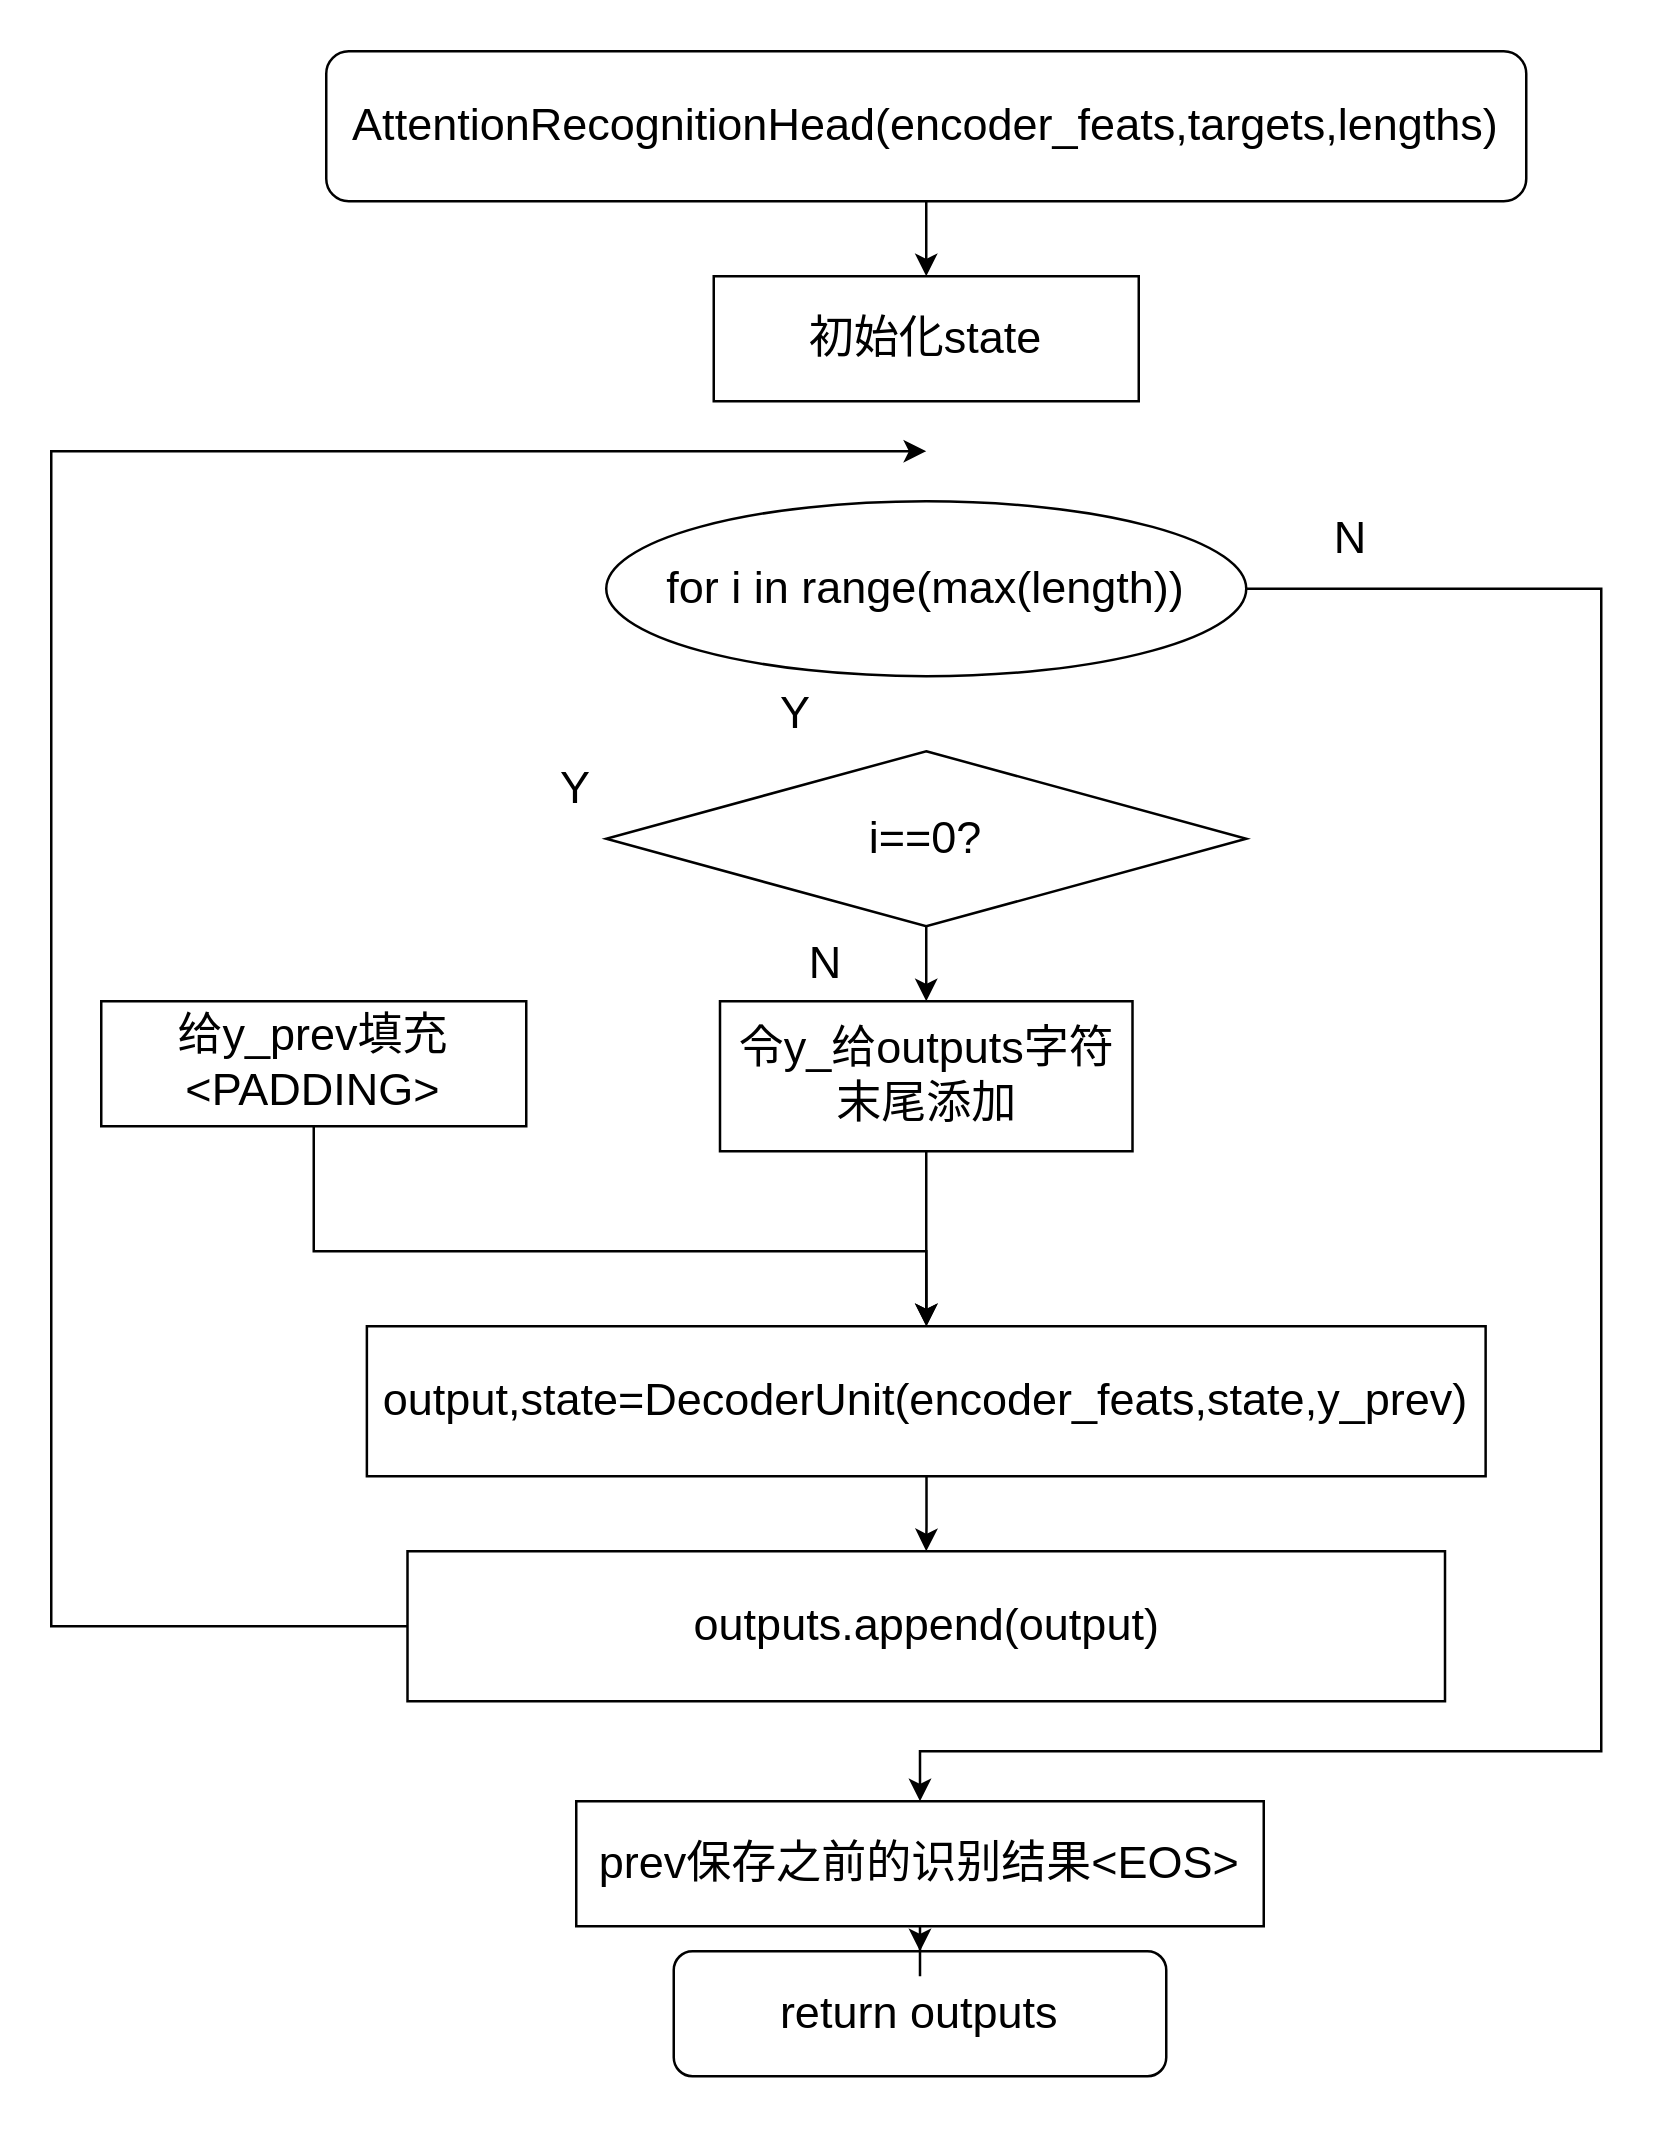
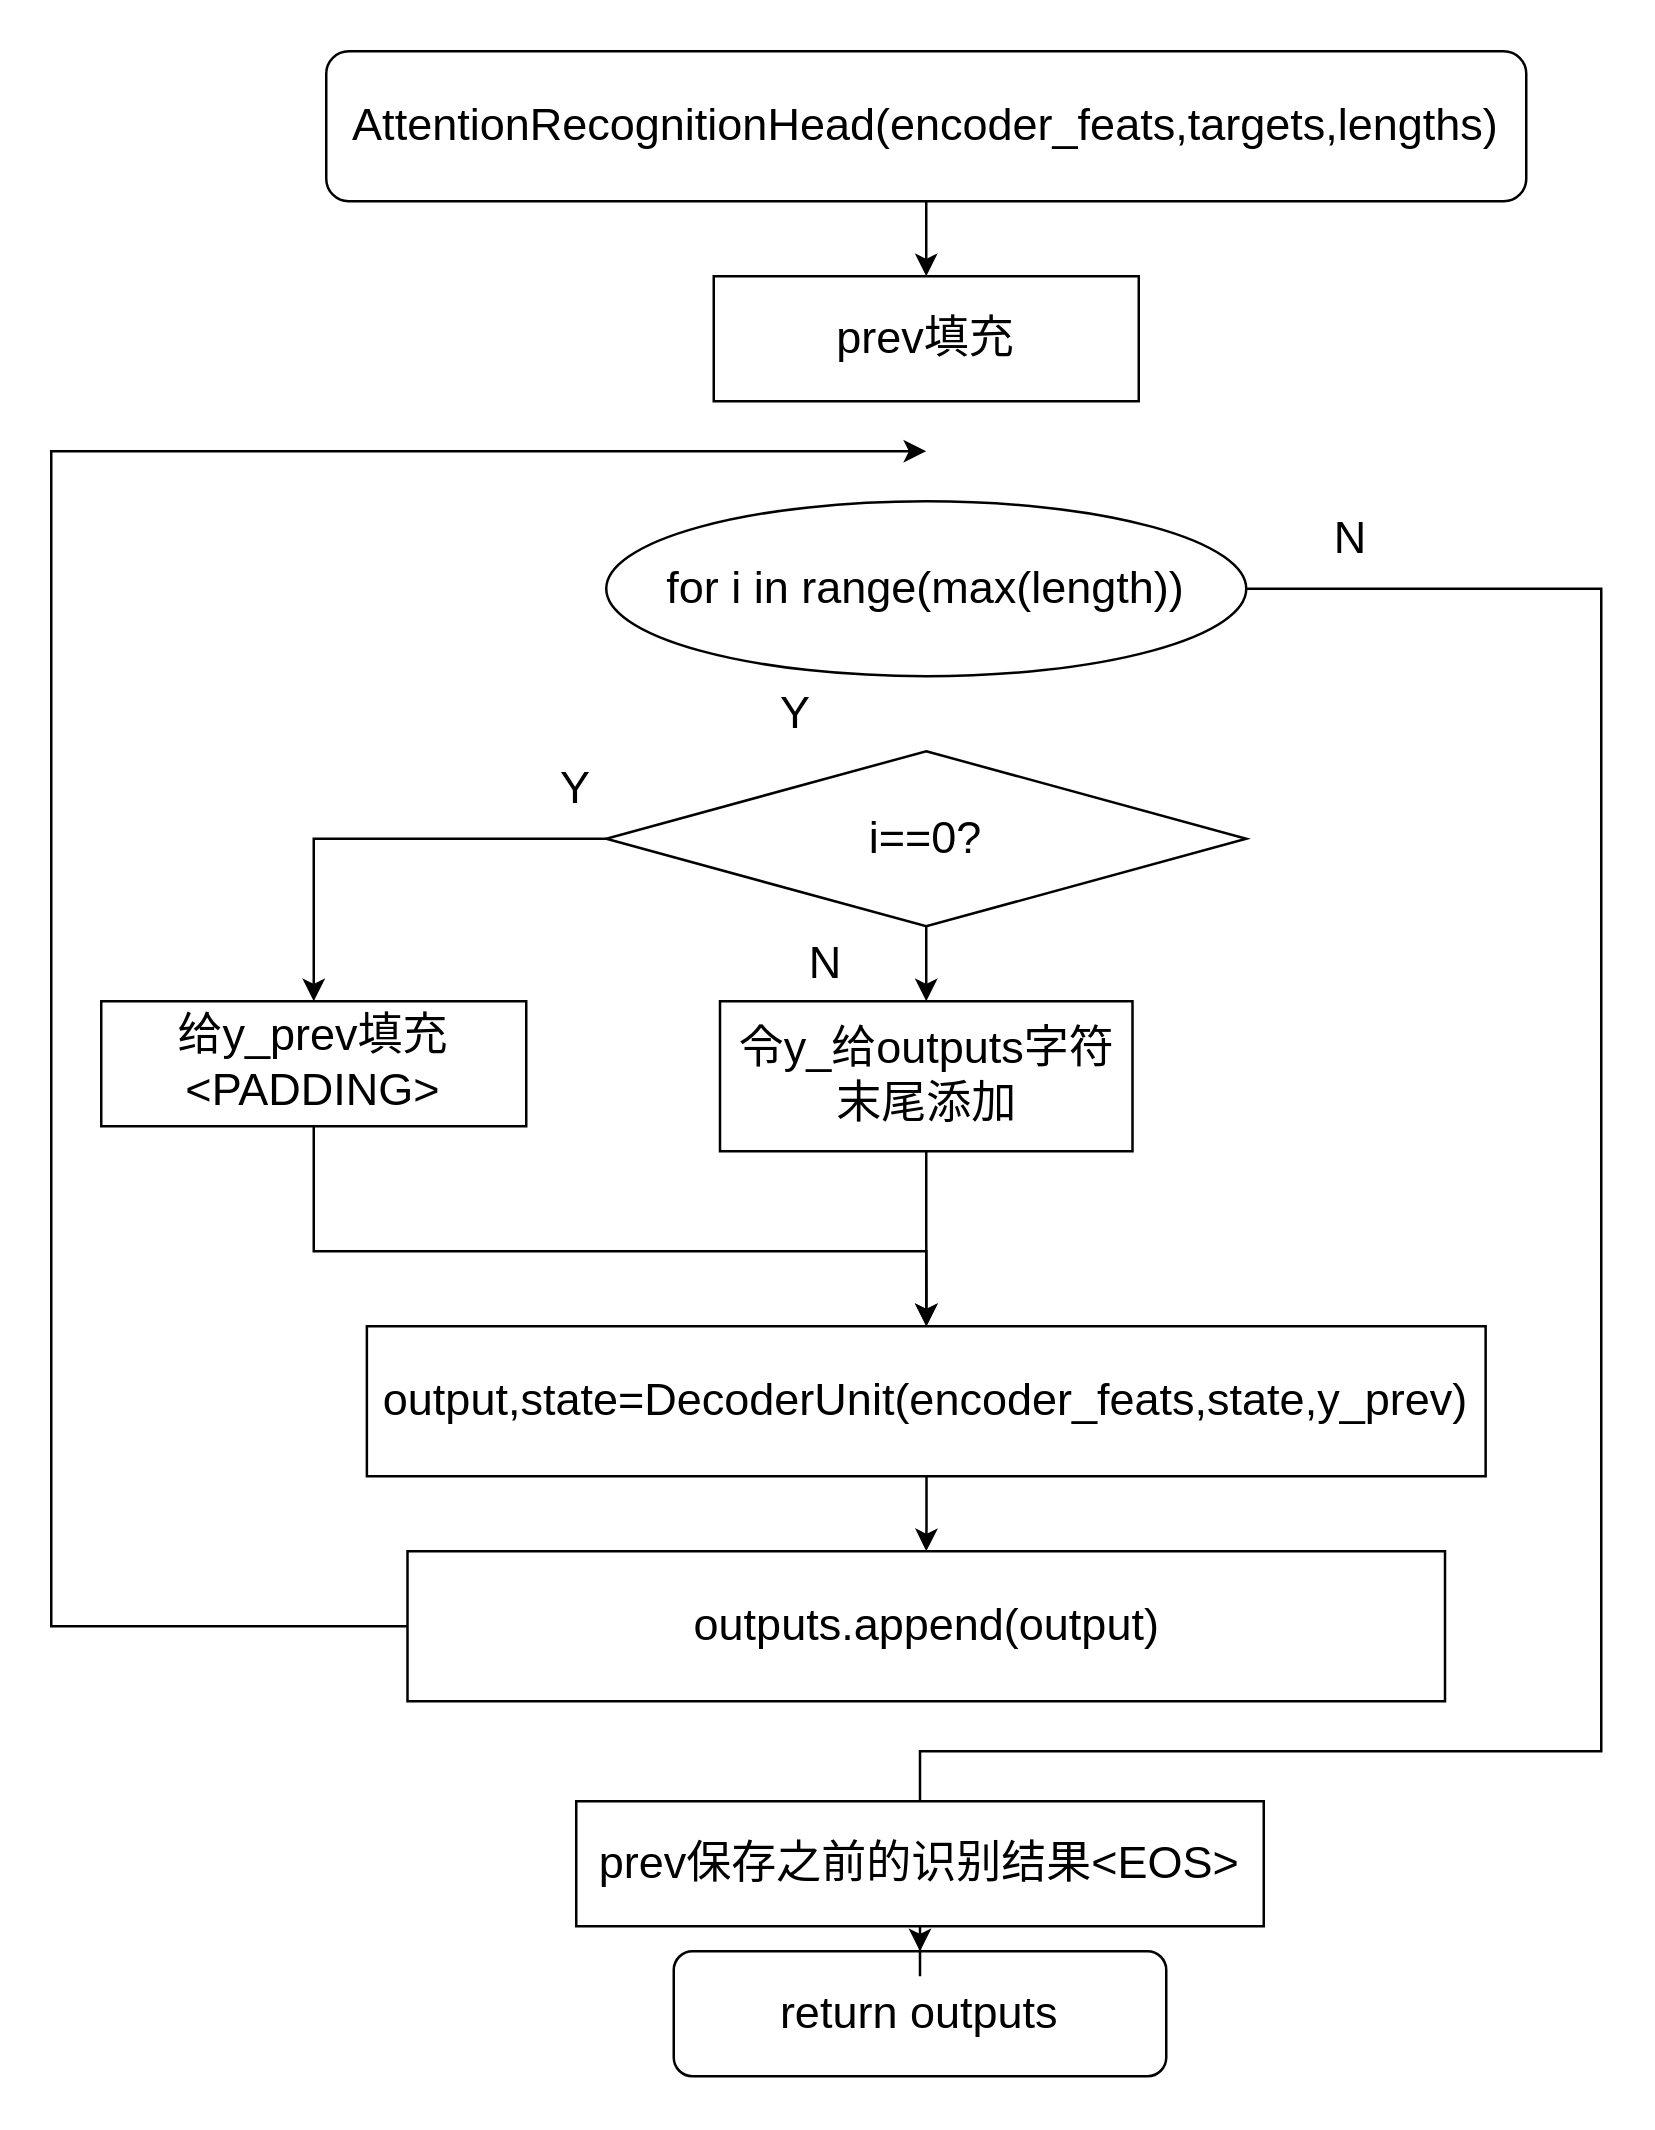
- <mxCell id="13" value="&lt;font style=&quot;font-size: 18px;&quot;&gt;初始化state&lt;/font&gt;" style="whiteSpace=wrap;html=1;" parent="1" vertex="1"><mxGeometry x="285" y="110" width="170" height="50" as="geometry" /></mxCell>
+ <mxCell id="13" value="&lt;font style=&quot;font-size: 18px;&quot;&gt;prev填充&lt;/font&gt;" style="whiteSpace=wrap;html=1;" parent="1" vertex="1"><mxGeometry x="285" y="110" width="170" height="50" as="geometry" /></mxCell>
+ <mxCell id="7" style="edgeStyle=orthogonalEdgeStyle;rounded=0;orthogonalLoop=1;jettySize=auto;html=1;" parent="1" source="8" target="12" edge="1"><mxGeometry relative="1" as="geometry" /></mxCell>
- <mxCell id="4" style="edgeStyle=orthogonalEdgeStyle;rounded=0;orthogonalLoop=1;jettySize=auto;html=1;exitX=1;exitY=0.5;exitDx=0;exitDy=0;entryX=0.5;entryY=0;entryDx=0;entryDy=0;" parent="1" source="5" target="24" edge="1"><mxGeometry relative="1" as="geometry"><mxPoint x="370" y="720" as="targetPoint" /><Array as="points"><mxPoint x="640" y="235" /><mxPoint x="640" y="700" /><mxPoint x="368" y="700" /></Array></mxGeometry></mxCell>
+ <mxCell id="4" style="edgeStyle=orthogonalEdgeStyle;rounded=0;orthogonalLoop=1;jettySize=auto;html=1;exitX=1;exitY=0.5;exitDx=0;exitDy=0;entryX=0.5;entryY=0;entryDx=0;entryDy=0;endArrow=none;" parent="1" source="5" target="24" edge="1"><mxGeometry relative="1" as="geometry"><mxPoint x="370" y="720" as="targetPoint" /><Array as="points"><mxPoint x="640" y="235" /><mxPoint x="640" y="700" /><mxPoint x="368" y="700" /></Array></mxGeometry></mxCell>
